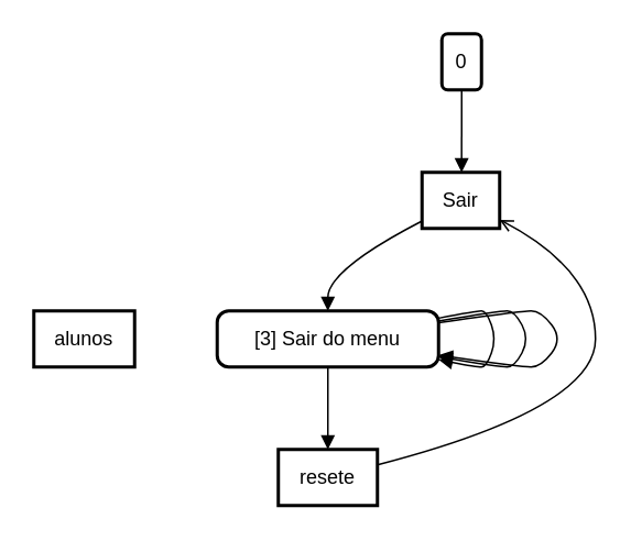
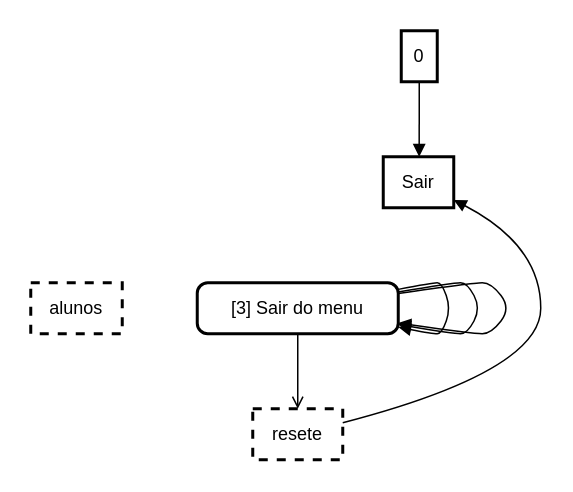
- <mxCell id="2" value="0" style="whiteSpace=wrap;strokeWidth=2;rounded=1;" vertex="1" parent="1"><mxGeometry x="267" width="24" height="34" as="geometry" y="20" /></mxCell>
+ <mxCell id="2" value="0" style="whiteSpace=wrap;strokeWidth=2;" vertex="1" parent="1"><mxGeometry x="267" width="24" height="34" as="geometry" y="20" /></mxCell>
- <mxCell id="9" value="" style="curved=1;startArrow=none;endArrow=block;exitX=0.01;exitY=0.86;entryX=0.5;entryY=0;" edge="1" parent="1" source="5" target="6"><mxGeometry relative="1" as="geometry"><Array as="points"><mxPoint x="198" y="163" /></Array></mxGeometry></mxCell>
- <mxCell id="7" value="" style="curved=1;startArrow=none;endArrow=open;exitX=1.01;exitY=0.27;entryX=1.02;entryY=0.86;" edge="1" parent="1" source="4" target="5"><mxGeometry relative="1" as="geometry"><Array as="points"><mxPoint x="360" y="247" /><mxPoint x="360" y="163" /></Array></mxGeometry></mxCell>
+ <mxCell id="7" value="" style="curved=1;startArrow=none;endArrow=block;exitX=1.01;exitY=0.27;entryX=1.02;entryY=0.86;" edge="1" parent="1" source="4" target="5"><mxGeometry relative="1" as="geometry"><Array as="points"><mxPoint x="360" y="247" /><mxPoint x="360" y="163" /></Array></mxGeometry></mxCell>
- <mxCell id="3" value="alunos" style="whiteSpace=wrap;strokeWidth=2;" vertex="1" parent="1"><mxGeometry y="188" width="61" height="34" as="geometry" x="20" /></mxCell>
+ <mxCell id="3" value="alunos" style="whiteSpace=wrap;strokeWidth=2;dashed=1;" vertex="1" parent="1"><mxGeometry y="188" width="61" height="34" as="geometry" x="20" /></mxCell>
- <mxCell id="13" value="" style="curved=1;startArrow=none;endArrow=block;exitX=0.5;exitY=1;entryX=0.5;entryY=0;" edge="1" parent="1" source="6" target="4"><mxGeometry relative="1" as="geometry"><Array as="points" /></mxGeometry></mxCell>
+ <mxCell id="13" value="" style="curved=1;startArrow=none;endArrow=open;exitX=0.5;exitY=1;entryX=0.5;entryY=0;" edge="1" parent="1" source="6" target="4"><mxGeometry relative="1" as="geometry"><Array as="points" /></mxGeometry></mxCell>
- <mxCell id="4" value="resete" style="whiteSpace=wrap;strokeWidth=2;" vertex="1" parent="1"><mxGeometry x="168" y="272" width="60" height="34" as="geometry" /></mxCell>
+ <mxCell id="4" value="resete" style="whiteSpace=wrap;strokeWidth=2;dashed=1;" vertex="1" parent="1"><mxGeometry x="168" y="272" width="60" height="34" as="geometry" /></mxCell>
